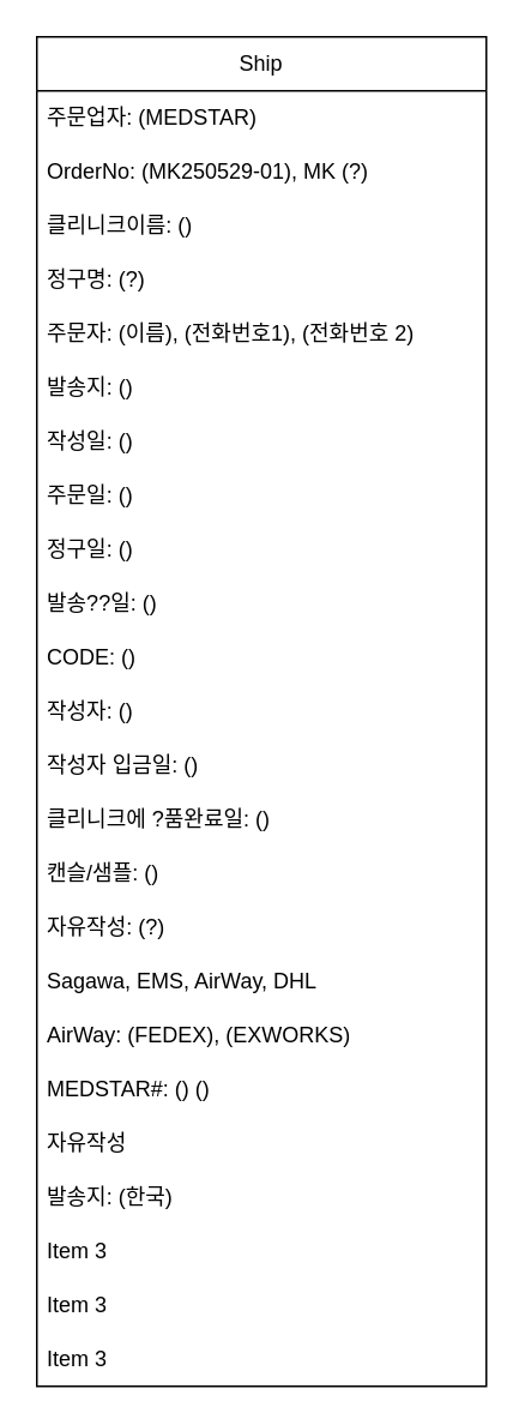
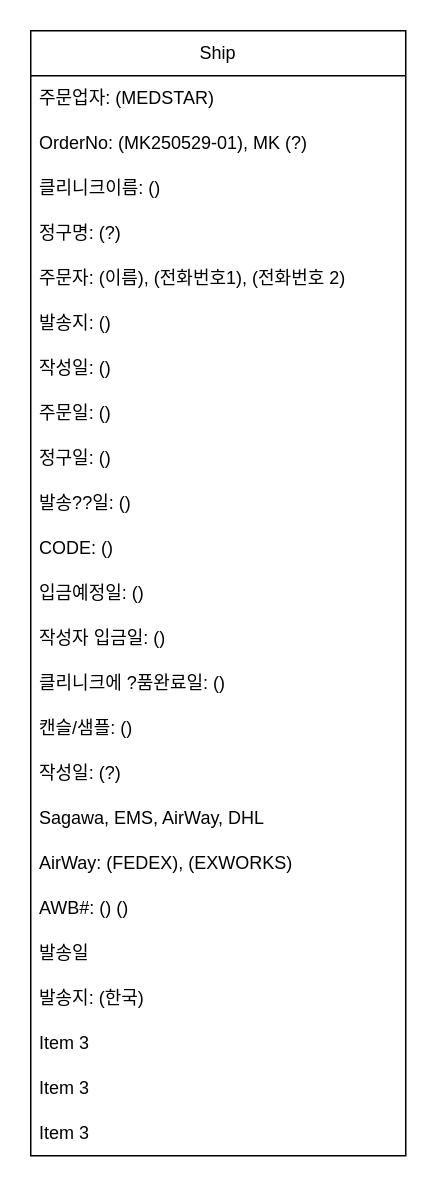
- <mxCell id="14" value="작성자: ()" style="text;strokeColor=none;fillColor=none;align=left;verticalAlign=middle;spacingLeft=4;spacingRight=4;overflow=hidden;points=[[0,0.5],[1,0.5]];portConstraint=eastwest;rotatable=0;whiteSpace=wrap;html=1;" vertex="1" parent="2"><mxGeometry y="360" width="250" height="30" as="geometry" /></mxCell>
+ <mxCell id="14" value="입금예정일: ()" style="text;strokeColor=none;fillColor=none;align=left;verticalAlign=middle;spacingLeft=4;spacingRight=4;overflow=hidden;points=[[0,0.5],[1,0.5]];portConstraint=eastwest;rotatable=0;whiteSpace=wrap;html=1;" vertex="1" parent="2"><mxGeometry y="360" width="250" height="30" as="geometry" /></mxCell>
- <mxCell id="18" value="자유작성: (?)" style="text;strokeColor=none;fillColor=none;align=left;verticalAlign=middle;spacingLeft=4;spacingRight=4;overflow=hidden;points=[[0,0.5],[1,0.5]];portConstraint=eastwest;rotatable=0;whiteSpace=wrap;html=1;" vertex="1" parent="2"><mxGeometry y="480" width="250" height="30" as="geometry" /></mxCell>
+ <mxCell id="18" value="작성일: (?)" style="text;strokeColor=none;fillColor=none;align=left;verticalAlign=middle;spacingLeft=4;spacingRight=4;overflow=hidden;points=[[0,0.5],[1,0.5]];portConstraint=eastwest;rotatable=0;whiteSpace=wrap;html=1;" vertex="1" parent="2"><mxGeometry y="480" width="250" height="30" as="geometry" /></mxCell>
- <mxCell id="21" value="MEDSTAR#: () ()" style="text;strokeColor=none;fillColor=none;align=left;verticalAlign=middle;spacingLeft=4;spacingRight=4;overflow=hidden;points=[[0,0.5],[1,0.5]];portConstraint=eastwest;rotatable=0;whiteSpace=wrap;html=1;" vertex="1" parent="2"><mxGeometry y="570" width="250" height="30" as="geometry" /></mxCell>
+ <mxCell id="21" value="AWB#: () ()" style="text;strokeColor=none;fillColor=none;align=left;verticalAlign=middle;spacingLeft=4;spacingRight=4;overflow=hidden;points=[[0,0.5],[1,0.5]];portConstraint=eastwest;rotatable=0;whiteSpace=wrap;html=1;" vertex="1" parent="2"><mxGeometry y="570" width="250" height="30" as="geometry" /></mxCell>
- <mxCell id="22" value="자유작성" style="text;strokeColor=none;fillColor=none;align=left;verticalAlign=middle;spacingLeft=4;spacingRight=4;overflow=hidden;points=[[0,0.5],[1,0.5]];portConstraint=eastwest;rotatable=0;whiteSpace=wrap;html=1;" vertex="1" parent="2"><mxGeometry y="600" width="250" height="30" as="geometry" /></mxCell>
+ <mxCell id="22" value="발송일" style="text;strokeColor=none;fillColor=none;align=left;verticalAlign=middle;spacingLeft=4;spacingRight=4;overflow=hidden;points=[[0,0.5],[1,0.5]];portConstraint=eastwest;rotatable=0;whiteSpace=wrap;html=1;" vertex="1" parent="2"><mxGeometry y="600" width="250" height="30" as="geometry" /></mxCell>
